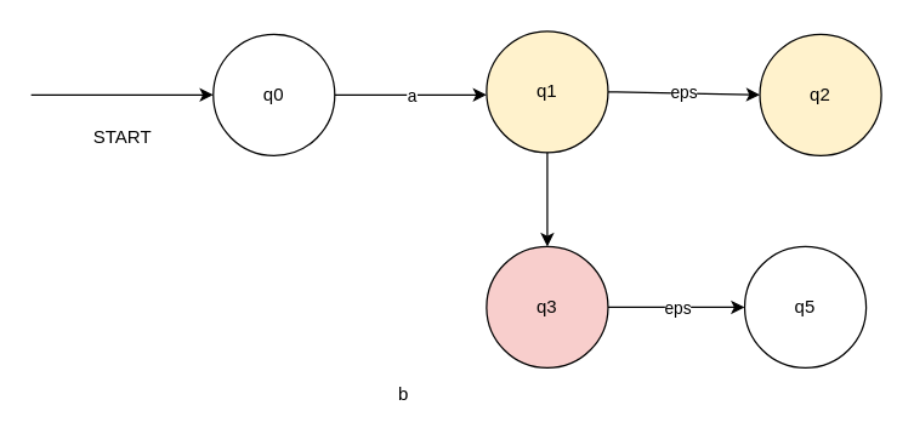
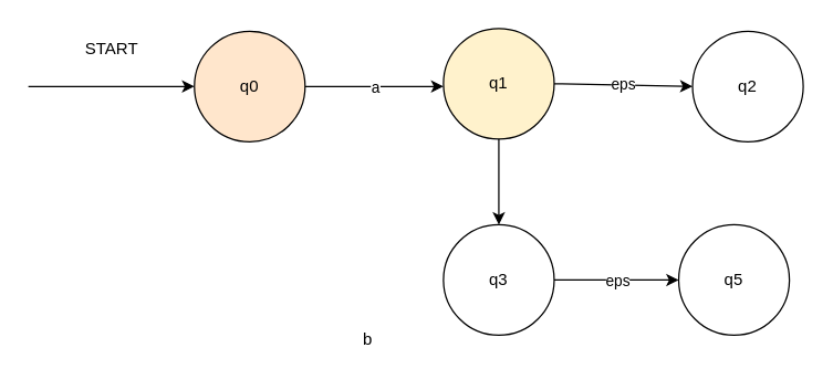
- <mxCell id="4" value="q0" style="ellipse;whiteSpace=wrap;html=1;aspect=fixed;" vertex="1" parent="1"><mxGeometry x="140" y="22" width="80" height="80" as="geometry" /></mxCell>
+ <mxCell id="4" value="q0" style="ellipse;whiteSpace=wrap;html=1;aspect=fixed;fillColor=#ffe6cc;" vertex="1" parent="1"><mxGeometry x="140" y="22" width="80" height="80" as="geometry" /></mxCell>
- <mxCell id="10" value="q2" style="ellipse;whiteSpace=wrap;html=1;aspect=fixed;fillColor=#fff2cc;" vertex="1" parent="1"><mxGeometry x="500" y="22" width="80" height="80" as="geometry" /></mxCell>
+ <mxCell id="10" value="q2" style="ellipse;whiteSpace=wrap;html=1;aspect=fixed;" vertex="1" parent="1"><mxGeometry x="500" y="22" width="80" height="80" as="geometry" /></mxCell>
- <mxCell id="3" value="START" style="text;html=1;align=center;verticalAlign=middle;resizable=0;points=[];autosize=1;strokeColor=none;fillColor=none;" vertex="1" parent="1"><mxGeometry x="50" y="75" width="60" height="30" as="geometry" /></mxCell>
+ <mxCell id="3" value="START" style="text;html=1;align=center;verticalAlign=middle;resizable=0;points=[];autosize=1;strokeColor=none;fillColor=none;" vertex="1" parent="1"><mxGeometry x="50" y="20" width="60" height="30" as="geometry" /></mxCell>
- <mxCell id="12" value="q3" style="ellipse;whiteSpace=wrap;html=1;aspect=fixed;fillColor=#f8cecc;" vertex="1" parent="1"><mxGeometry x="320" y="162" width="80" height="80" as="geometry" /></mxCell>
+ <mxCell id="12" value="q3" style="ellipse;whiteSpace=wrap;html=1;aspect=fixed;" vertex="1" parent="1"><mxGeometry x="320" y="162" width="80" height="80" as="geometry" /></mxCell>
- <mxCell id="16" value="b" style="text;html=1;align=center;verticalAlign=middle;resizable=0;points=[];autosize=1;strokeColor=none;fillColor=none;" vertex="1" parent="1"><mxGeometry x="250" y="245" width="30" height="30" as="geometry" /></mxCell>
+ <mxCell id="16" value="b" style="text;html=1;align=center;verticalAlign=middle;resizable=0;points=[];autosize=1;strokeColor=none;fillColor=none;" vertex="1" parent="1"><mxGeometry x="250" y="230" width="30" height="30" as="geometry" /></mxCell>
